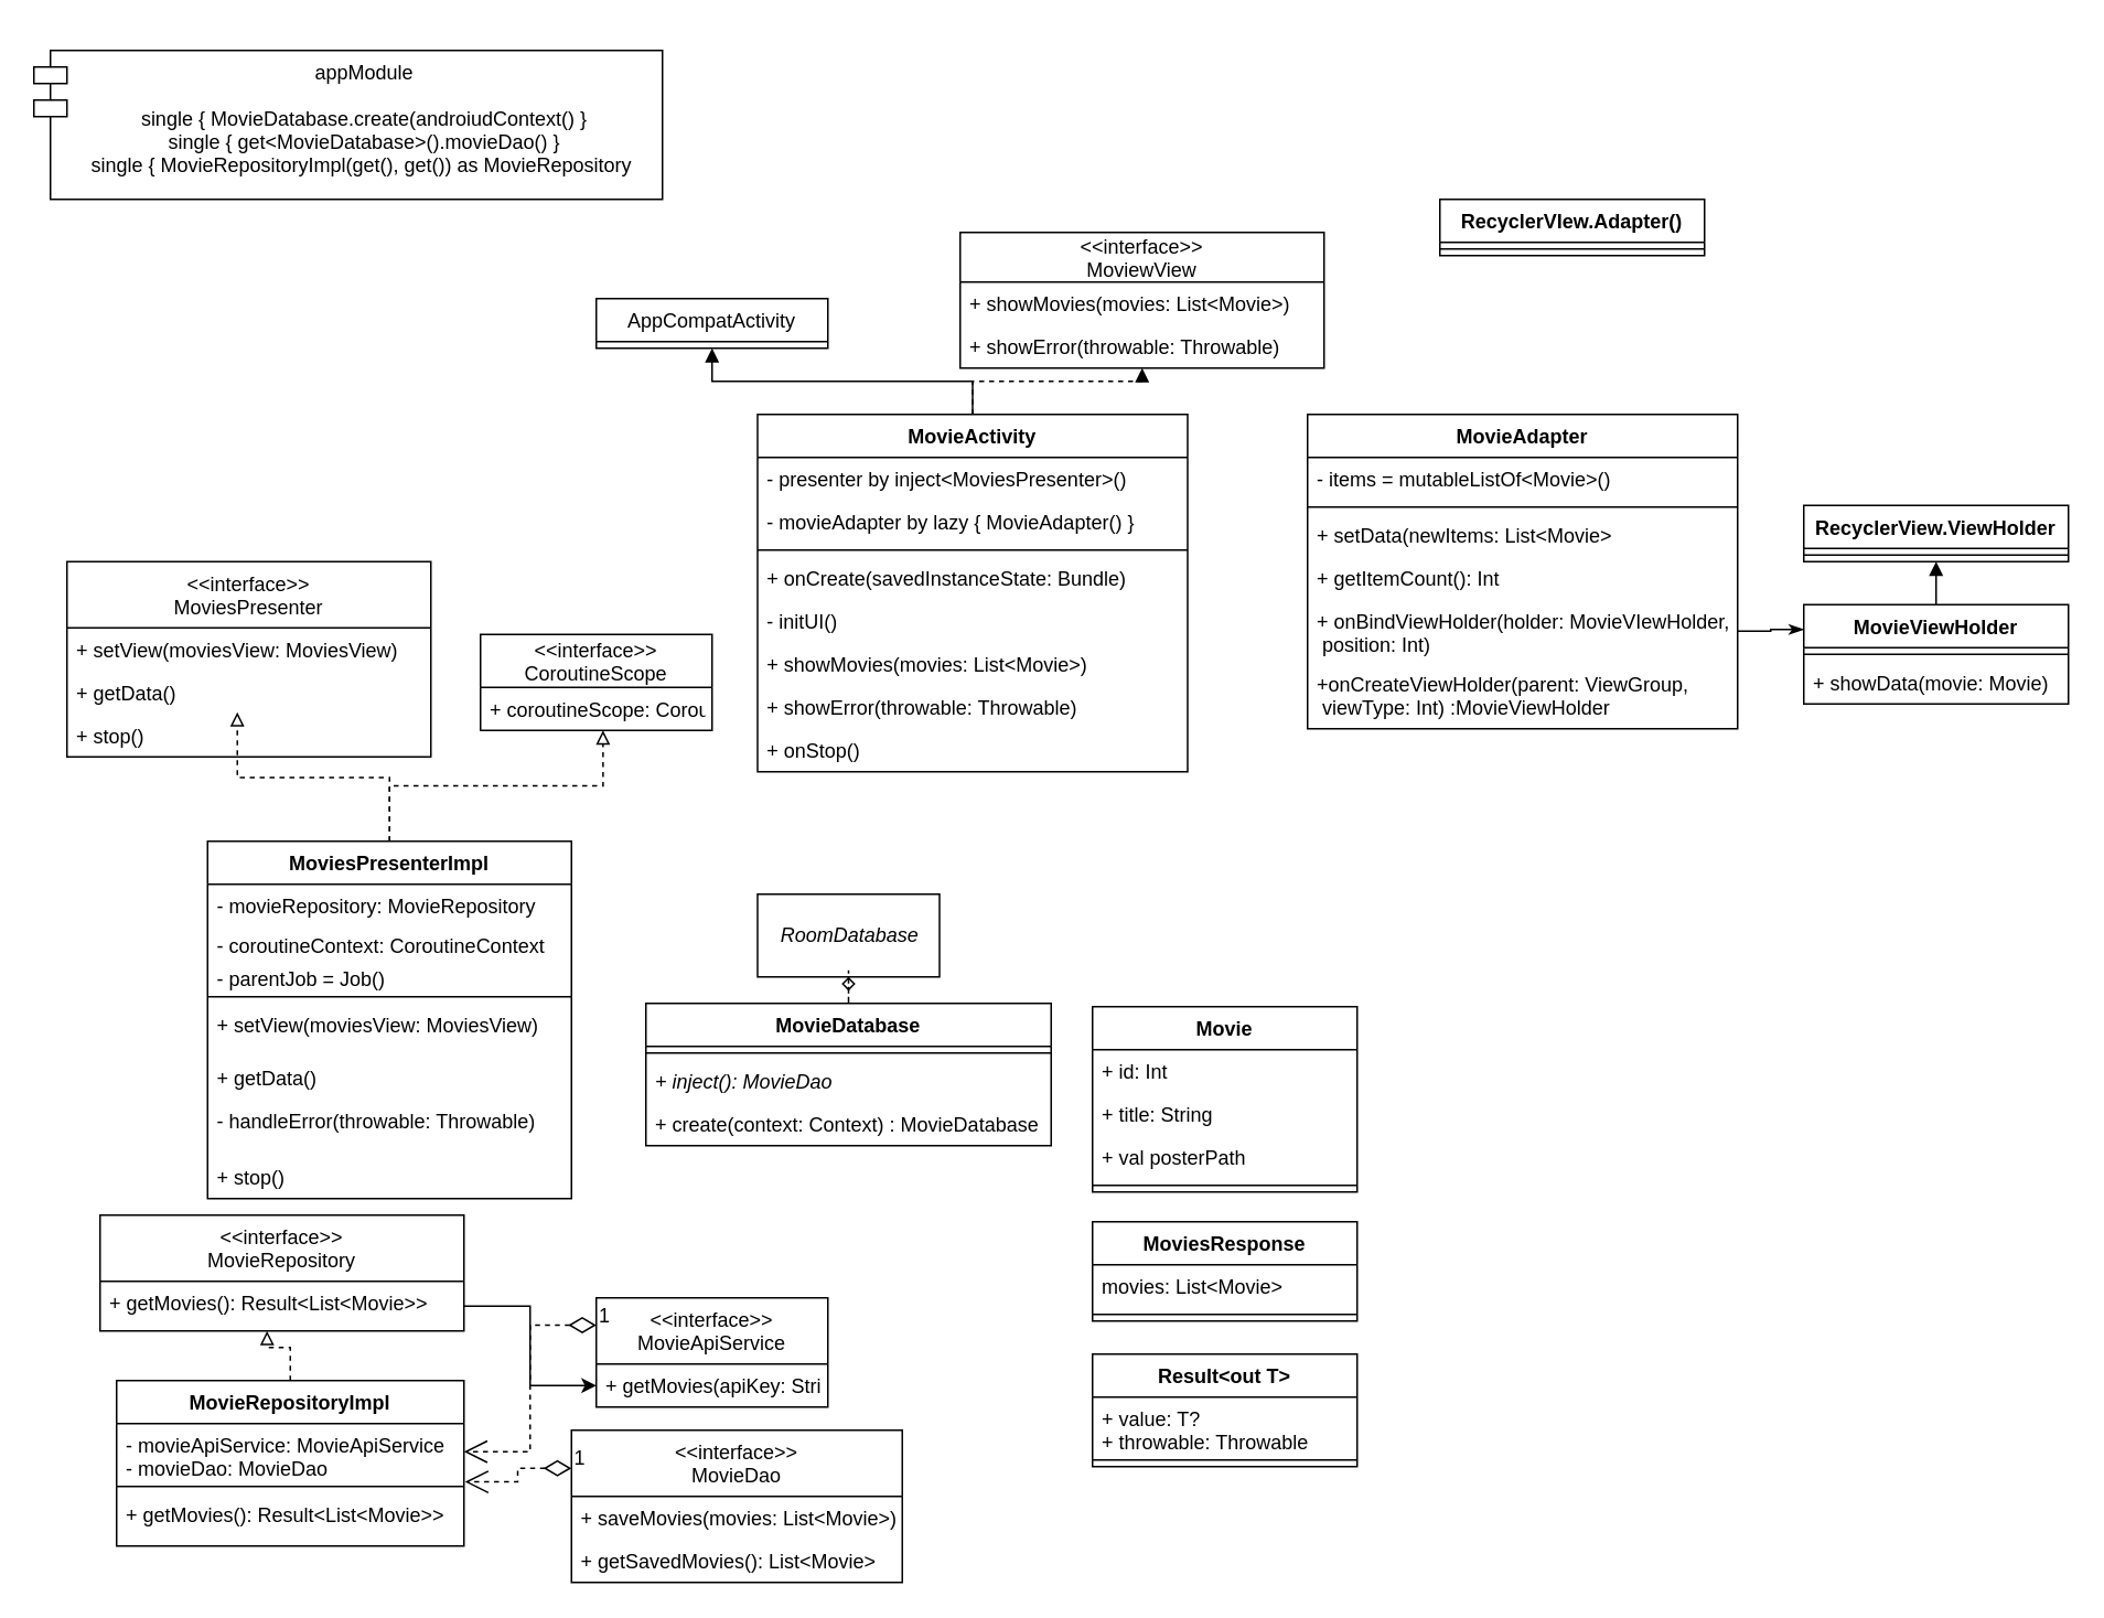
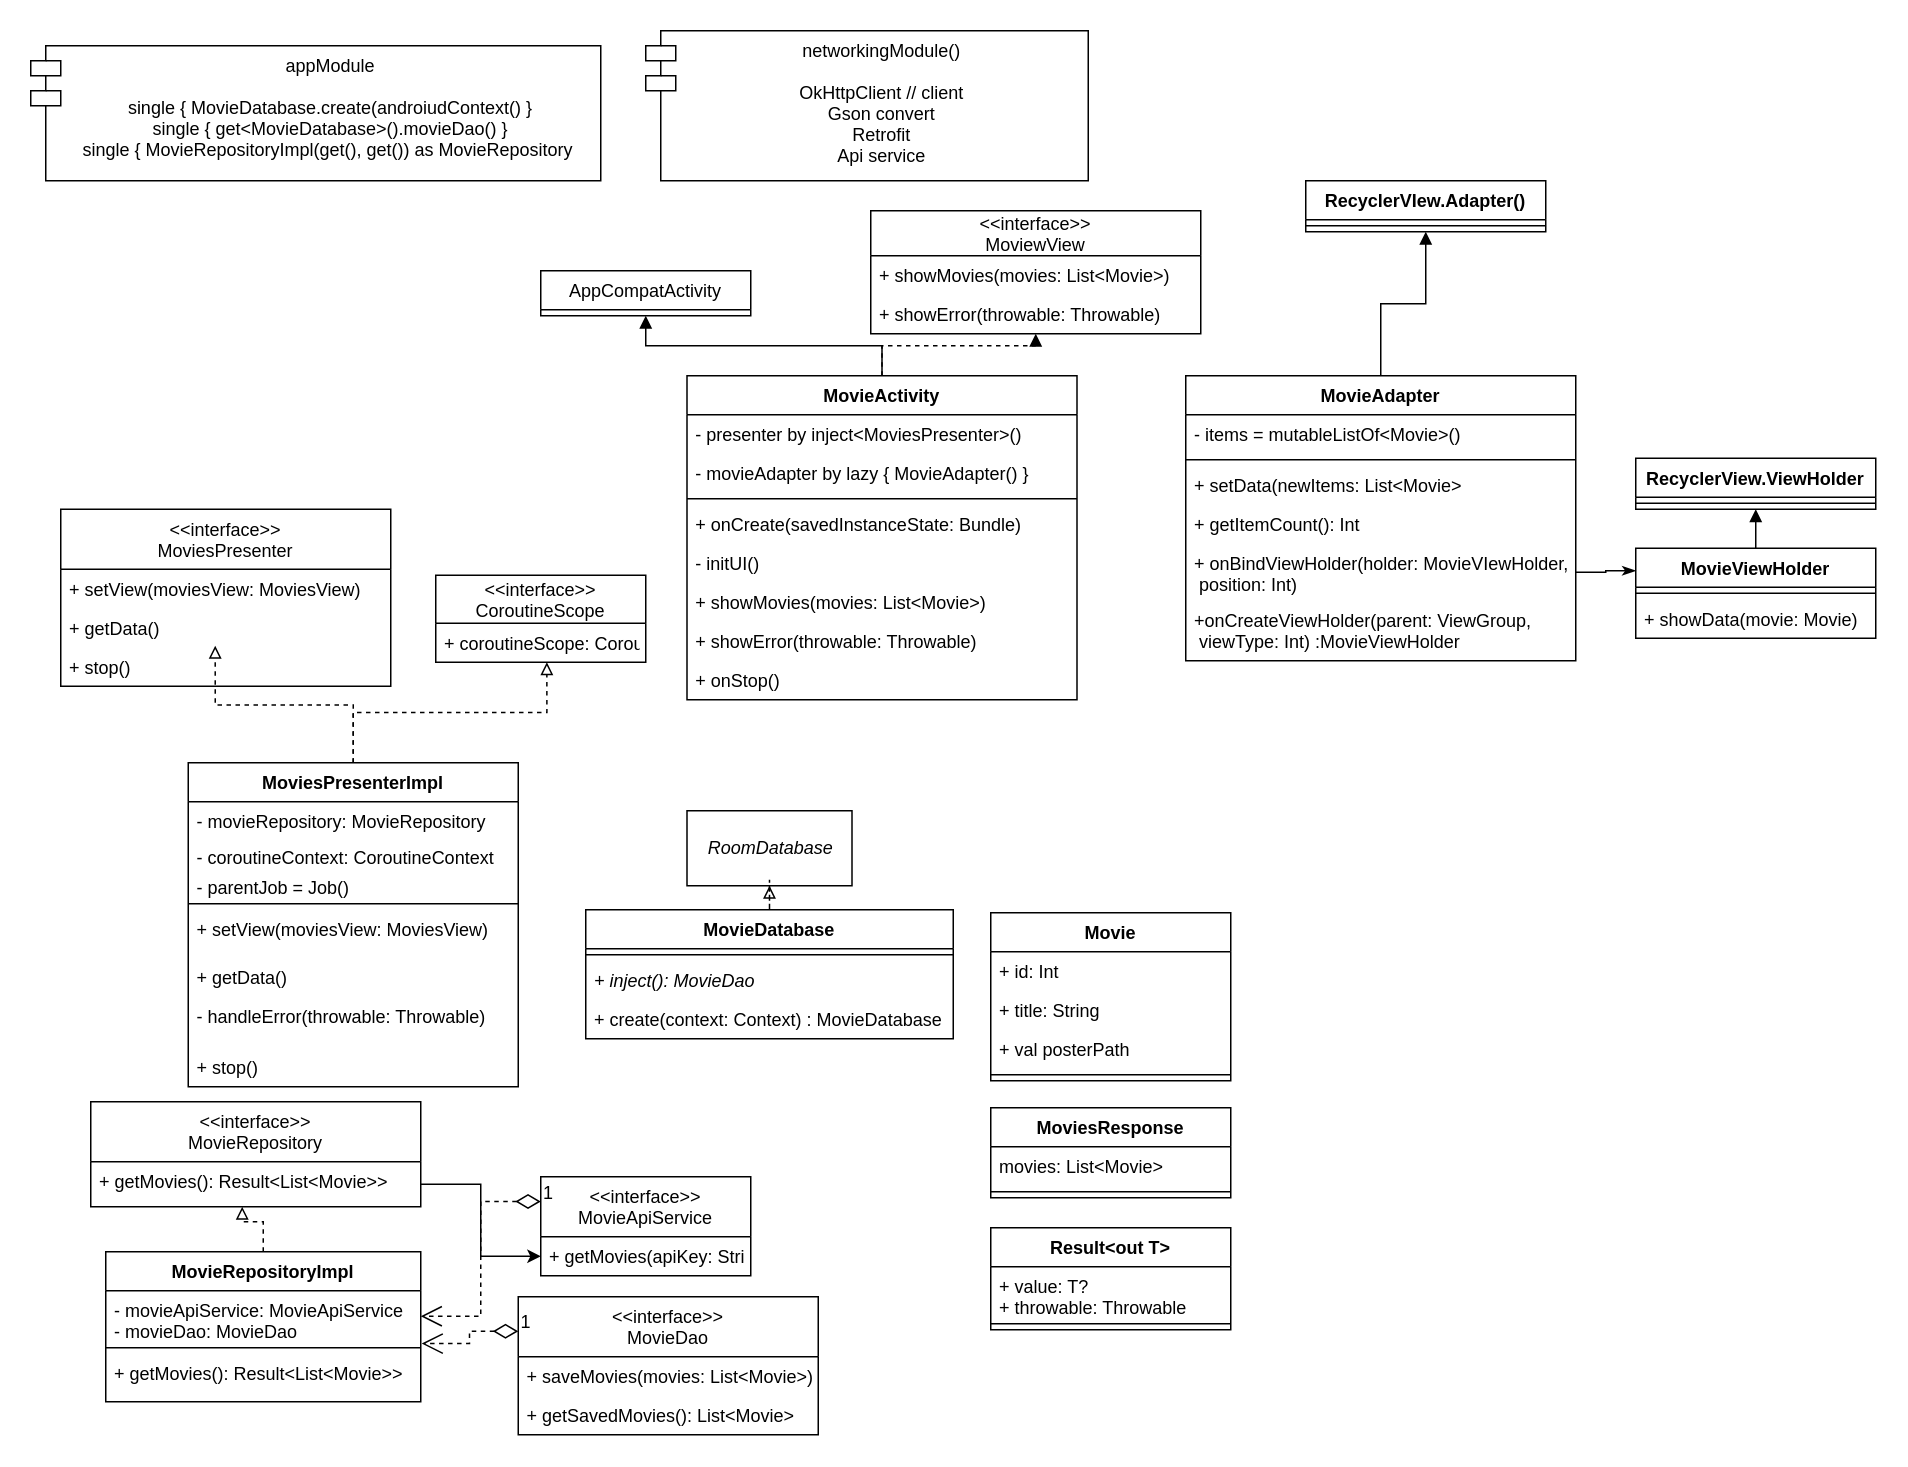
+ <mxCell id="52" value="networkingModule()&#10;&#10;OkHttpClient // client&#10;Gson convert&#10;Retrofit&#10;Api service" style="shape=module;align=left;spacingLeft=20;align=center;verticalAlign=top;" parent="1" vertex="1"><mxGeometry x="430" y="20" width="295" height="100" as="geometry" /></mxCell>
+ <mxCell id="68" style="edgeStyle=orthogonalEdgeStyle;rounded=0;orthogonalLoop=1;jettySize=auto;html=1;entryX=0.5;entryY=1;entryDx=0;entryDy=0;endArrow=block;endFill=1;" parent="1" source="69" target="76" edge="1"><mxGeometry relative="1" as="geometry" /></mxCell>
- <mxCell id="38" style="edgeStyle=orthogonalEdgeStyle;rounded=0;orthogonalLoop=1;jettySize=auto;html=1;entryX=0.5;entryY=1;entryDx=0;entryDy=0;dashed=1;endArrow=diamond;endFill=0;" parent="1" source="39" target="37" edge="1"><mxGeometry relative="1" as="geometry" /></mxCell>
+ <mxCell id="38" style="edgeStyle=orthogonalEdgeStyle;rounded=0;orthogonalLoop=1;jettySize=auto;html=1;entryX=0.5;entryY=1;entryDx=0;entryDy=0;dashed=1;endArrow=block;endFill=0;" parent="1" source="39" target="37" edge="1"><mxGeometry relative="1" as="geometry" /></mxCell>
